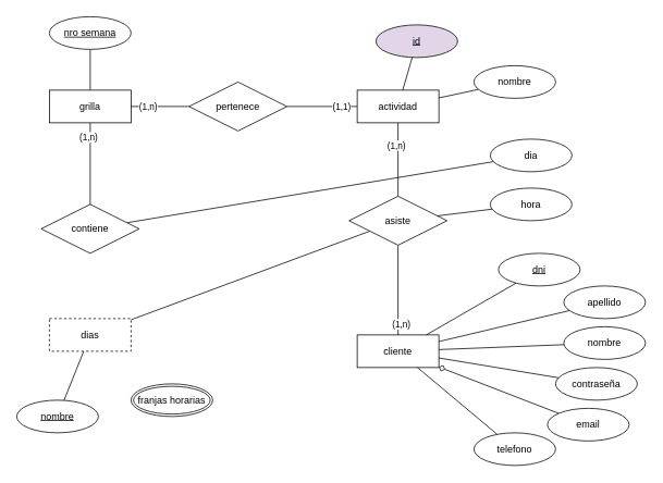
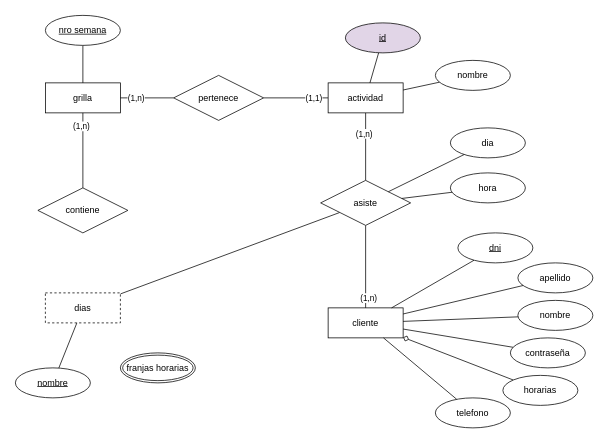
- <mxCell id="34" style="edgeStyle=none;rounded=0;orthogonalLoop=1;jettySize=auto;html=1;endArrow=none;endFill=0;" parent="1" source="35" target="40" edge="1"><mxGeometry relative="1" as="geometry" /></mxCell>
+ <mxCell id="34" style="edgeStyle=none;rounded=0;orthogonalLoop=1;jettySize=auto;html=1;endArrow=none;endFill=0;" parent="1" source="35" target="33" edge="1"><mxGeometry relative="1" as="geometry" /></mxCell>
- <mxCell id="28" value="email" style="ellipse;whiteSpace=wrap;html=1;align=center;" parent="1" vertex="1"><mxGeometry x="670" y="500" width="100" height="40" as="geometry" /></mxCell>
+ <mxCell id="28" value="horarias" style="ellipse;whiteSpace=wrap;html=1;align=center;" parent="1" vertex="1"><mxGeometry x="670" y="500" width="100" height="40" as="geometry" /></mxCell>
